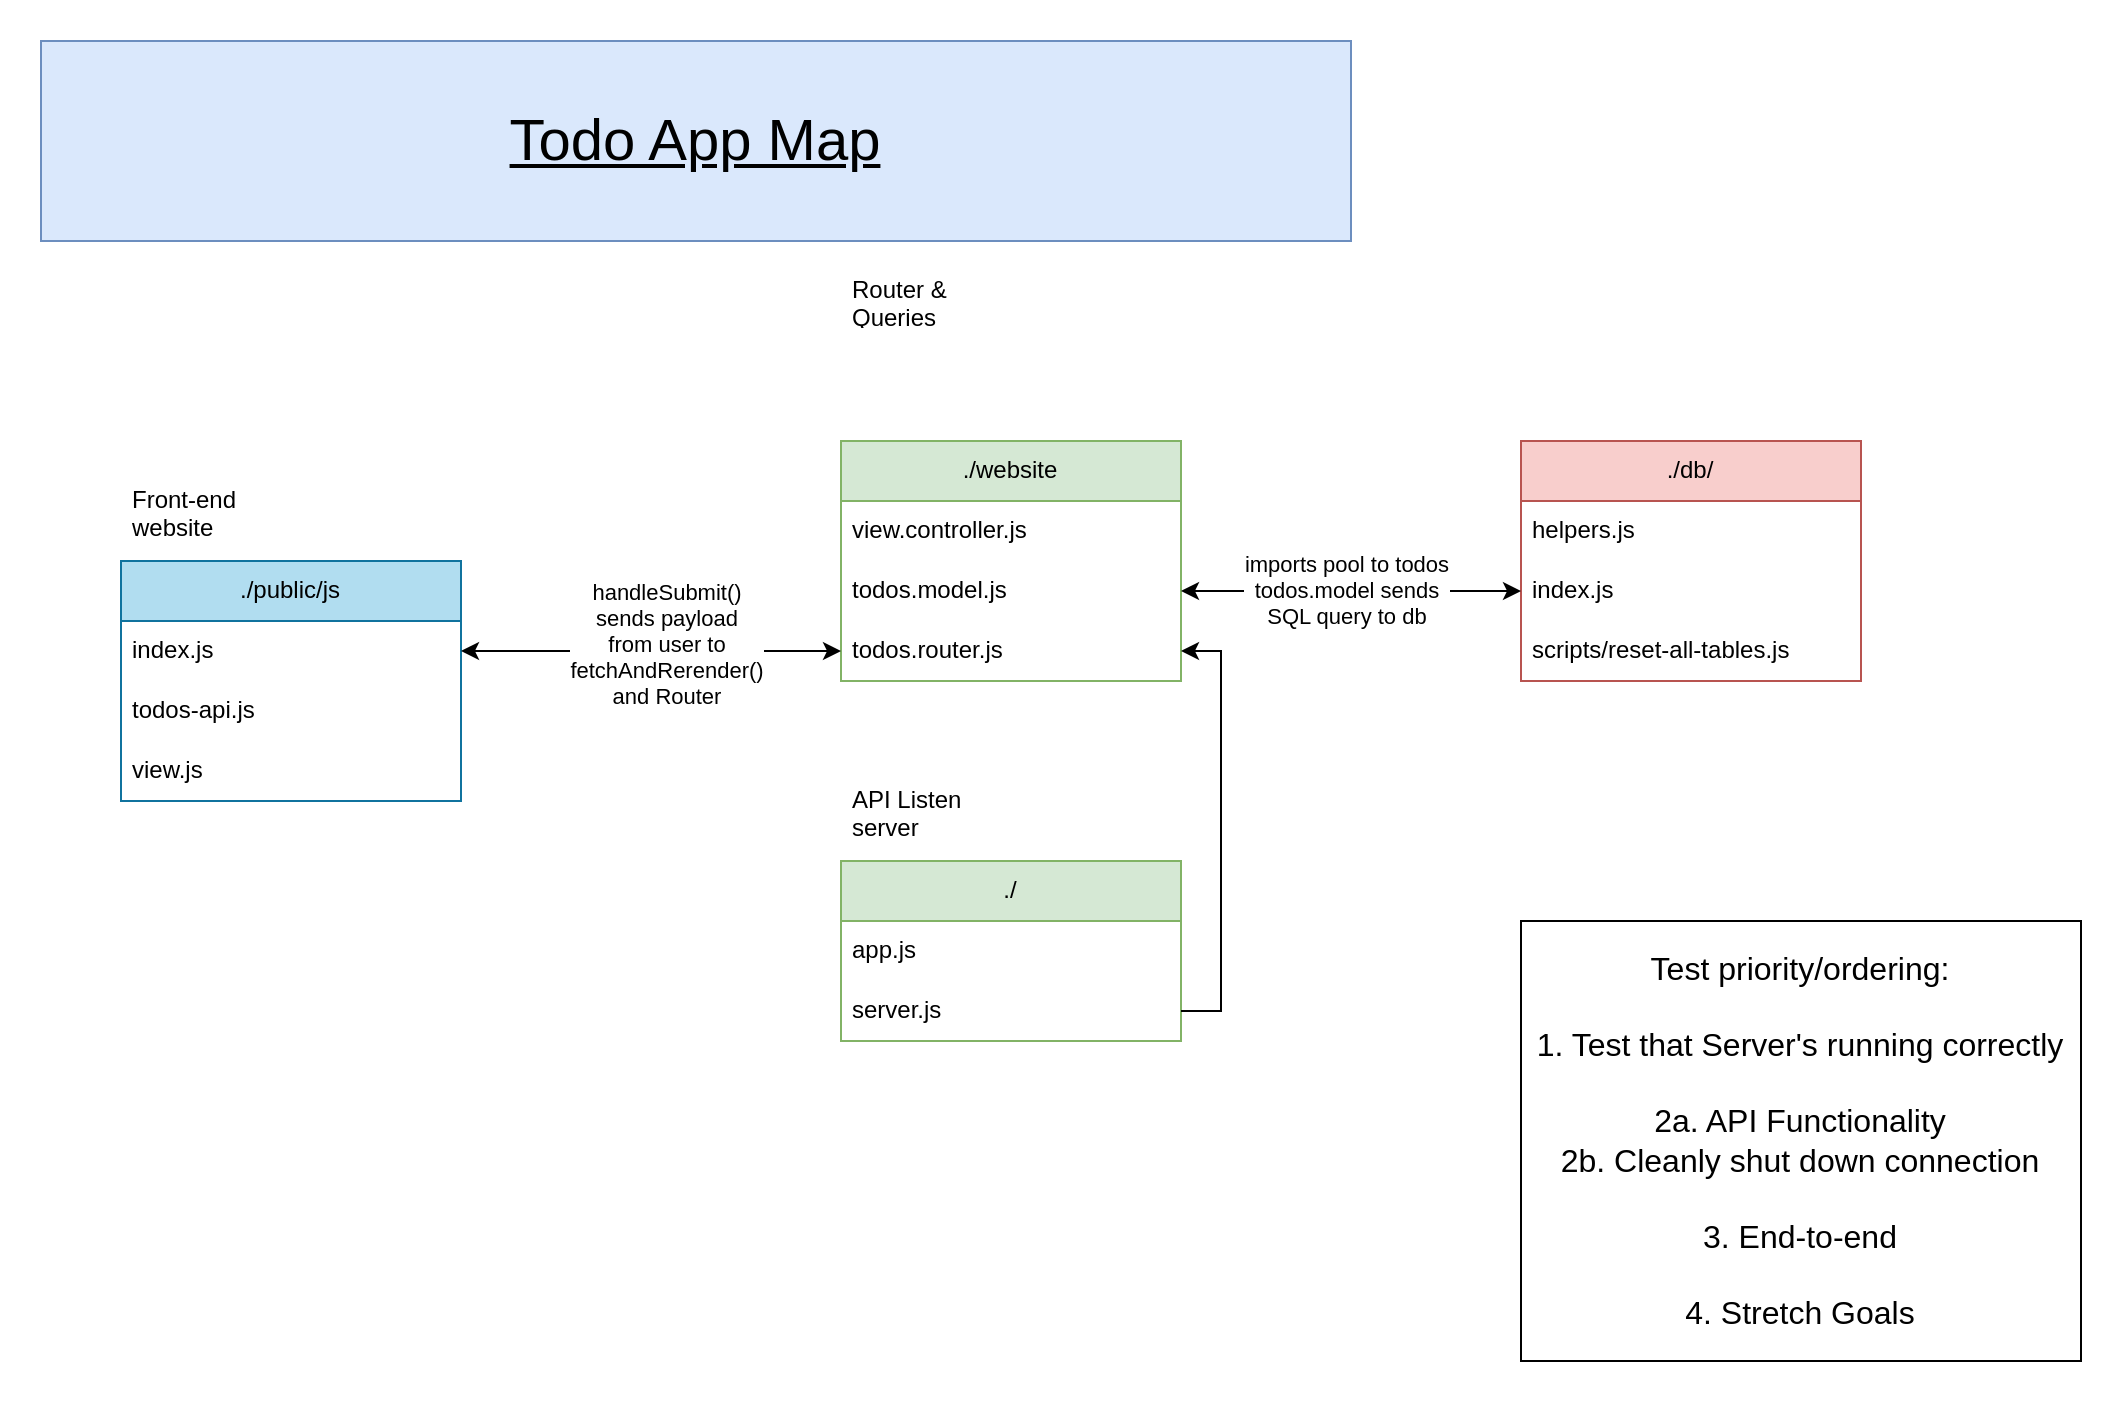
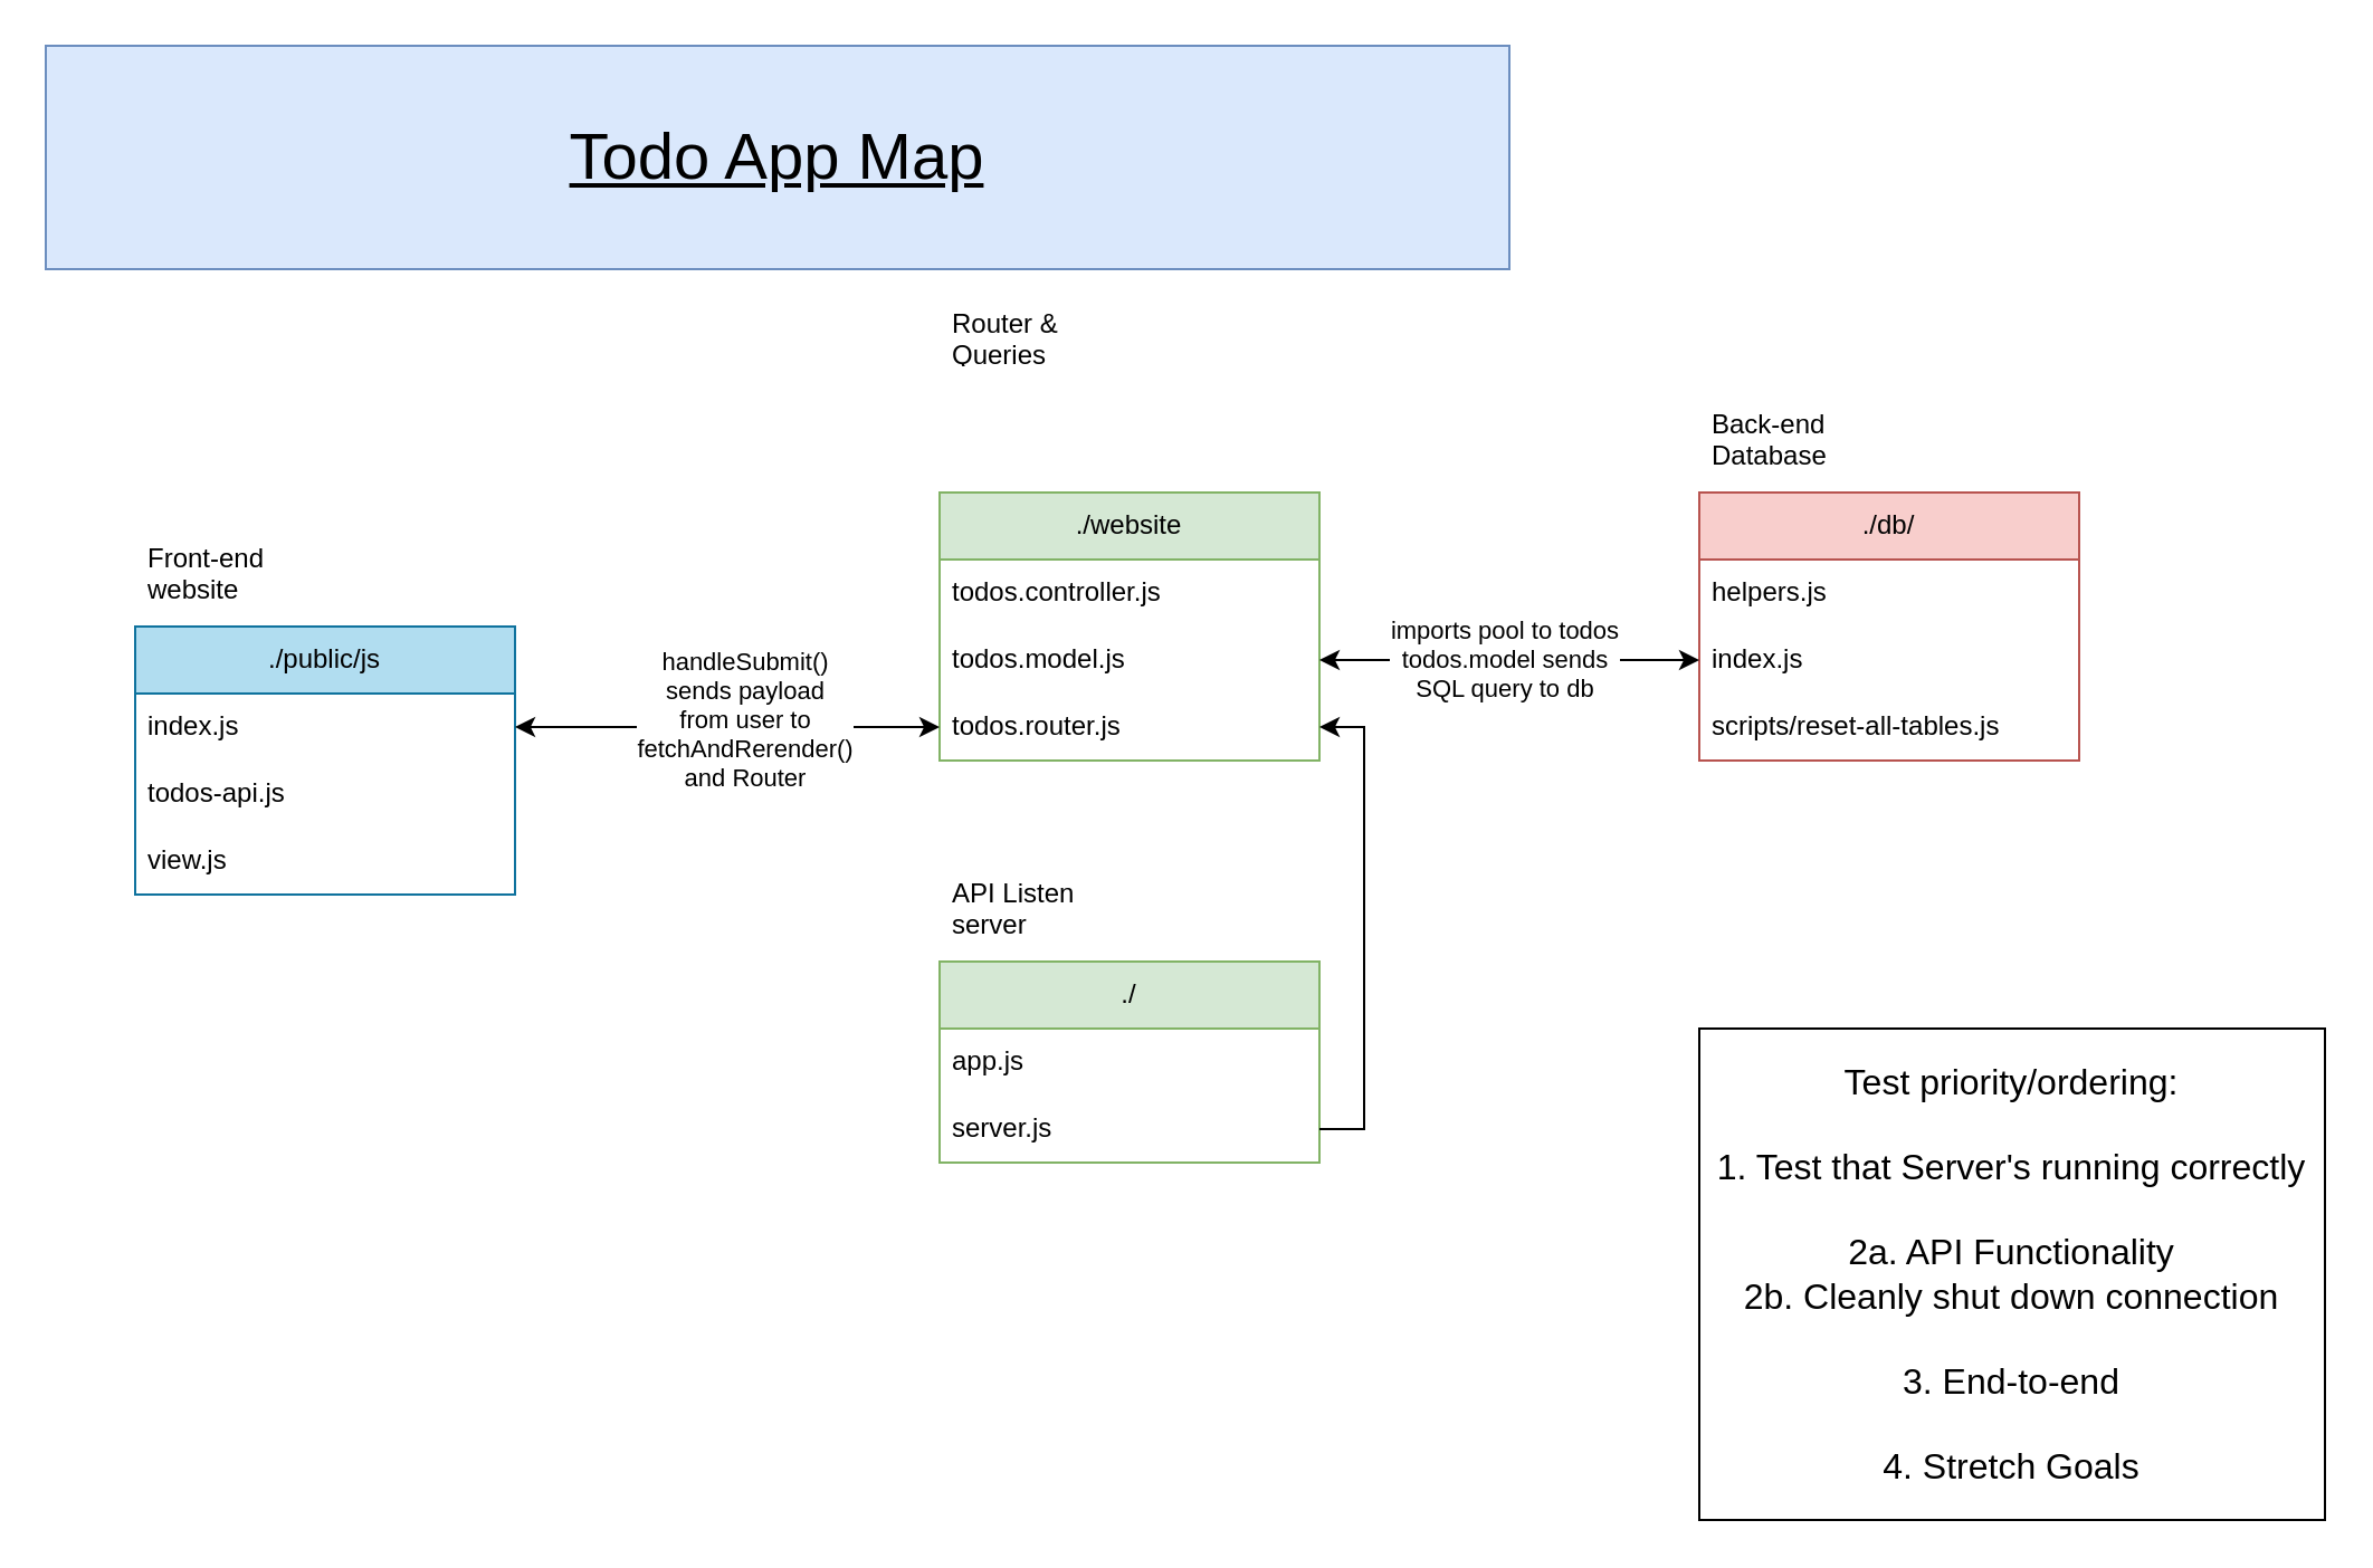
+ <mxCell id="17" value="Back-end Database" style="text;strokeColor=none;fillColor=none;align=left;verticalAlign=middle;spacingLeft=4;spacingRight=4;overflow=hidden;points=[[0,0.5],[1,0.5]];portConstraint=eastwest;rotatable=0;whiteSpace=wrap;html=1;" vertex="1" parent="1"><mxGeometry x="760" y="180" width="80" height="30" as="geometry" /></mxCell>
- <mxCell id="11" value="view.controller.js" style="text;strokeColor=none;fillColor=none;align=left;verticalAlign=middle;spacingLeft=4;spacingRight=4;overflow=hidden;points=[[0,0.5],[1,0.5]];portConstraint=eastwest;rotatable=0;whiteSpace=wrap;html=1;" vertex="1" parent="10"><mxGeometry y="30" width="170" height="30" as="geometry" /></mxCell>
+ <mxCell id="11" value="todos.controller.js" style="text;strokeColor=none;fillColor=none;align=left;verticalAlign=middle;spacingLeft=4;spacingRight=4;overflow=hidden;points=[[0,0.5],[1,0.5]];portConstraint=eastwest;rotatable=0;whiteSpace=wrap;html=1;" vertex="1" parent="10"><mxGeometry y="30" width="170" height="30" as="geometry" /></mxCell>
